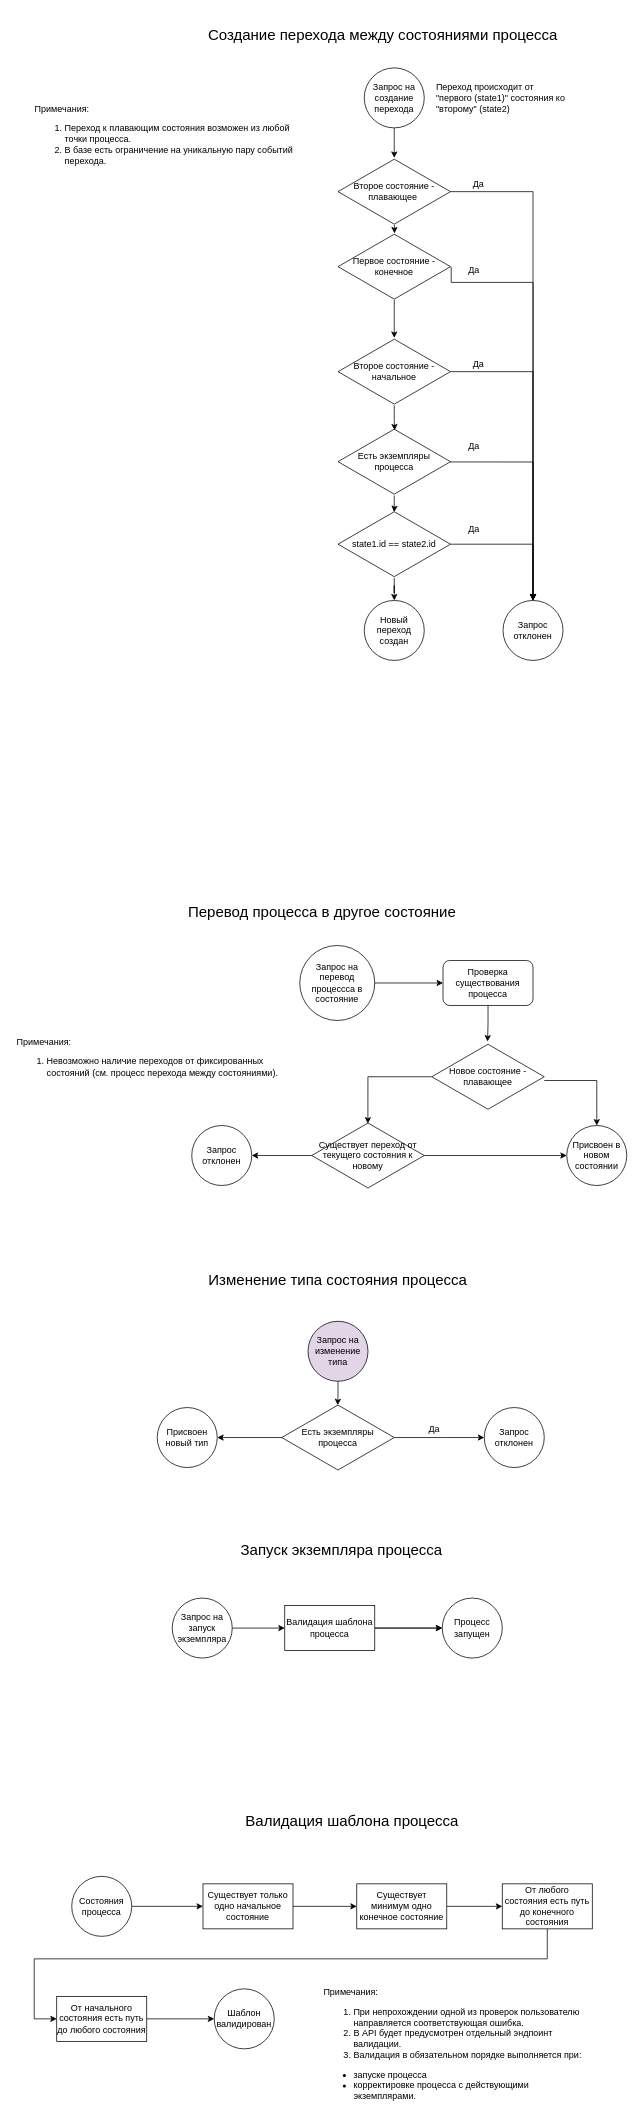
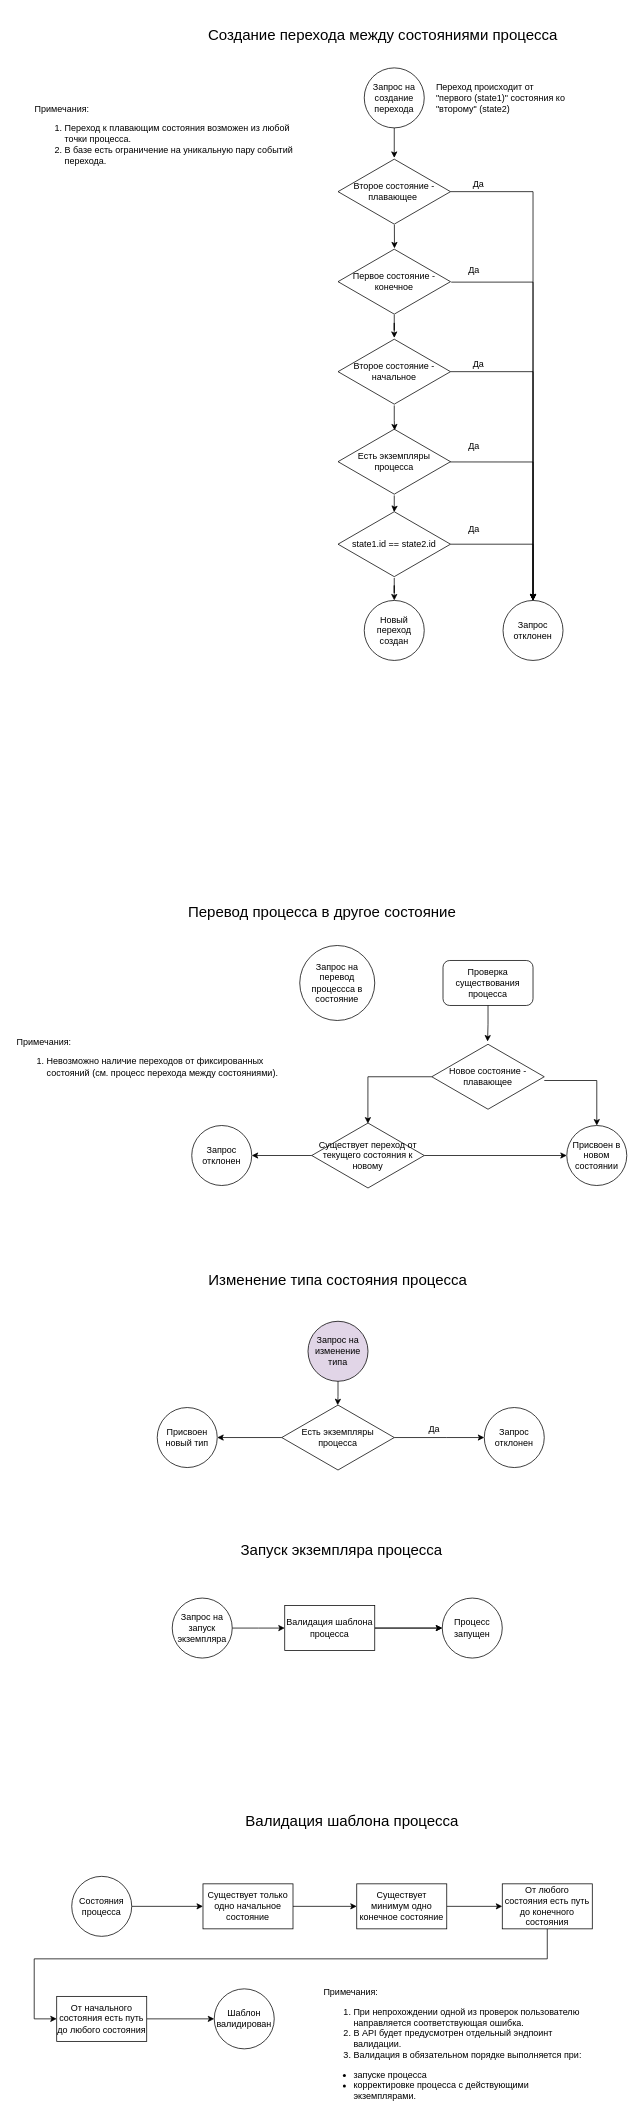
- <mxCell id="23" value="Первое состояние - конечное" style="html=1;whiteSpace=wrap;aspect=fixed;shape=isoRectangle;" parent="1" vertex="1"><mxGeometry x="450" y="310" width="150" height="90" as="geometry" /></mxCell>
+ <mxCell id="23" value="Первое состояние - конечное" style="html=1;whiteSpace=wrap;aspect=fixed;shape=isoRectangle;" parent="1" vertex="1"><mxGeometry x="450" y="330" width="150" height="90" as="geometry" /></mxCell>
- <mxCell id="3" style="edgeStyle=orthogonalEdgeStyle;rounded=0;orthogonalLoop=1;jettySize=auto;html=1;exitX=1;exitY=0.5;exitDx=0;exitDy=0;entryX=0;entryY=0.5;entryDx=0;entryDy=0;" parent="1" source="4" target="5" edge="1"><mxGeometry relative="1" as="geometry" /></mxCell>
